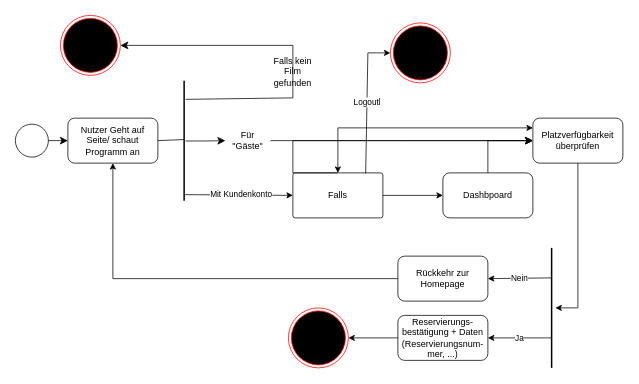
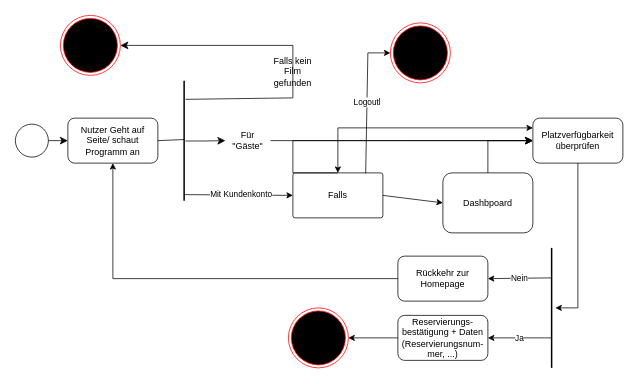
- <mxCell id="12" value="Dashbpoard" style="rounded=1;whiteSpace=wrap;html=1;" parent="1" vertex="1"><mxGeometry x="590" y="230" width="120" height="60" as="geometry" /></mxCell>
+ <mxCell id="12" value="Dashbpoard" style="rounded=1;whiteSpace=wrap;html=1;" parent="1" vertex="1"><mxGeometry x="590" y="230" width="120" height="80" as="geometry" /></mxCell>
